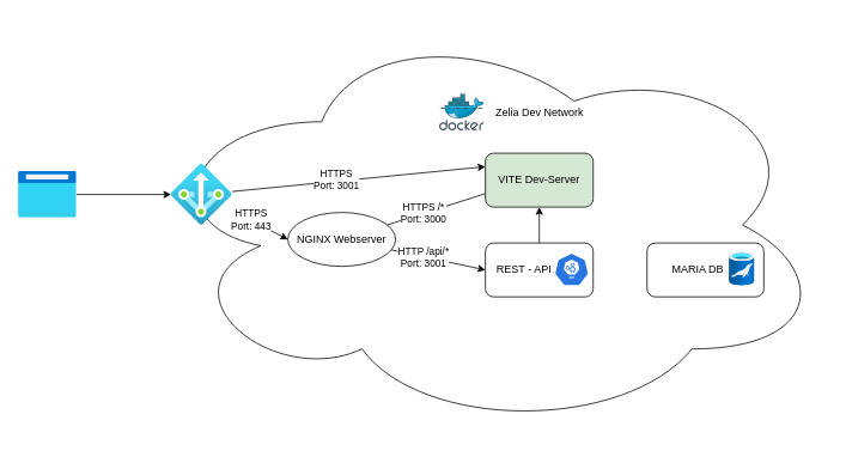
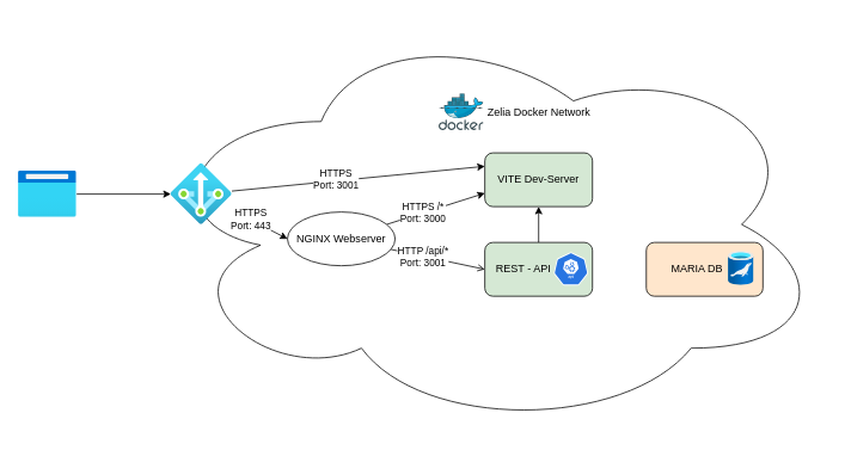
- <mxCell id="12" value="Zelia Dev Network" style="text;html=1;strokeColor=none;fillColor=none;align=center;verticalAlign=middle;whiteSpace=wrap;rounded=0;" parent="1" vertex="1"><mxGeometry x="527.5" y="110" width="145" height="30" as="geometry" /></mxCell>
+ <mxCell id="12" value="Zelia Docker Network" style="text;html=1;strokeColor=none;fillColor=none;align=center;verticalAlign=middle;whiteSpace=wrap;rounded=0;" parent="1" vertex="1"><mxGeometry x="527.5" y="110" width="145" height="30" as="geometry" /></mxCell>
- <mxCell id="5" style="edgeStyle=none;html=1;entryX=0;entryY=0.75;entryDx=0;entryDy=0;endArrow=none;" parent="1" source="7" target="8" edge="1"><mxGeometry relative="1" as="geometry" /></mxCell>
+ <mxCell id="5" style="edgeStyle=none;html=1;entryX=0;entryY=0.75;entryDx=0;entryDy=0;" parent="1" source="7" target="8" edge="1"><mxGeometry relative="1" as="geometry" /></mxCell>
- <mxCell id="3" style="edgeStyle=none;html=1;entryX=0;entryY=0.5;entryDx=0;entryDy=0;" parent="1" source="7" target="10" edge="1"><mxGeometry relative="1" as="geometry" /></mxCell>
+ <mxCell id="3" style="edgeStyle=none;html=1;entryX=0;entryY=0.5;entryDx=0;entryDy=0;endArrow=open;" parent="1" source="7" target="10" edge="1"><mxGeometry relative="1" as="geometry" /></mxCell>
- <mxCell id="10" value="REST - API&amp;nbsp; &amp;nbsp; &amp;nbsp; &amp;nbsp; &amp;nbsp;&amp;nbsp;" style="rounded=1;whiteSpace=wrap;html=1;" parent="1" vertex="1"><mxGeometry x="540" y="270" width="120" height="60" as="geometry" /></mxCell>
+ <mxCell id="10" value="REST - API&amp;nbsp; &amp;nbsp; &amp;nbsp; &amp;nbsp; &amp;nbsp;&amp;nbsp;" style="rounded=1;whiteSpace=wrap;html=1;fillColor=#d5e8d4;" parent="1" vertex="1"><mxGeometry x="540" y="270" width="120" height="60" as="geometry" /></mxCell>
- <mxCell id="11" value="MARIA DB&amp;nbsp; &amp;nbsp; &amp;nbsp;" style="rounded=1;whiteSpace=wrap;html=1;" parent="1" vertex="1"><mxGeometry x="720" y="270" width="130" height="60" as="geometry" /></mxCell>
+ <mxCell id="11" value="MARIA DB&amp;nbsp; &amp;nbsp; &amp;nbsp;" style="rounded=1;whiteSpace=wrap;html=1;fillColor=#ffe6cc;" parent="1" vertex="1"><mxGeometry x="720" y="270" width="130" height="60" as="geometry" /></mxCell>
